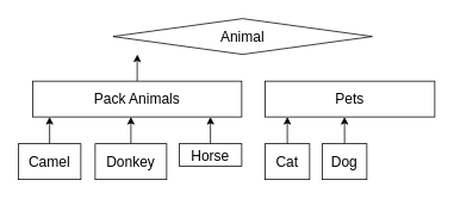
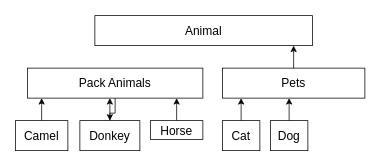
- <mxCell id="2" value="&lt;font style=&quot;font-size: 16px;&quot;&gt;Animal&lt;/font&gt;" style="rhombus;whiteSpace=wrap;html=1;" vertex="1" parent="1"><mxGeometry x="126" y="20" width="290" height="40" as="geometry" /></mxCell>
+ <mxCell id="2" value="&lt;font style=&quot;font-size: 16px;&quot;&gt;Animal&lt;/font&gt;" style="rounded=0;whiteSpace=wrap;html=1;" vertex="1" parent="1"><mxGeometry x="126" y="20" width="290" height="40" as="geometry" /></mxCell>
- <mxCell id="5" style="edgeStyle=orthogonalEdgeStyle;rounded=0;orthogonalLoop=1;jettySize=auto;html=1;entryX=0.094;entryY=1.002;entryDx=0;entryDy=0;entryPerimeter=0;" edge="1" parent="1" source="3" target="2"><mxGeometry relative="1" as="geometry" /></mxCell>
+ <mxCell id="5" style="edgeStyle=orthogonalEdgeStyle;rounded=0;orthogonalLoop=1;jettySize=auto;html=1;" edge="1" parent="1" source="3" target="9"><mxGeometry relative="1" as="geometry" /></mxCell>
+ <mxCell id="16" style="edgeStyle=orthogonalEdgeStyle;rounded=0;orthogonalLoop=1;jettySize=auto;html=1;entryX=0.914;entryY=1;entryDx=0;entryDy=0;entryPerimeter=0;" edge="1" parent="1" source="4" target="2"><mxGeometry relative="1" as="geometry" /></mxCell>
